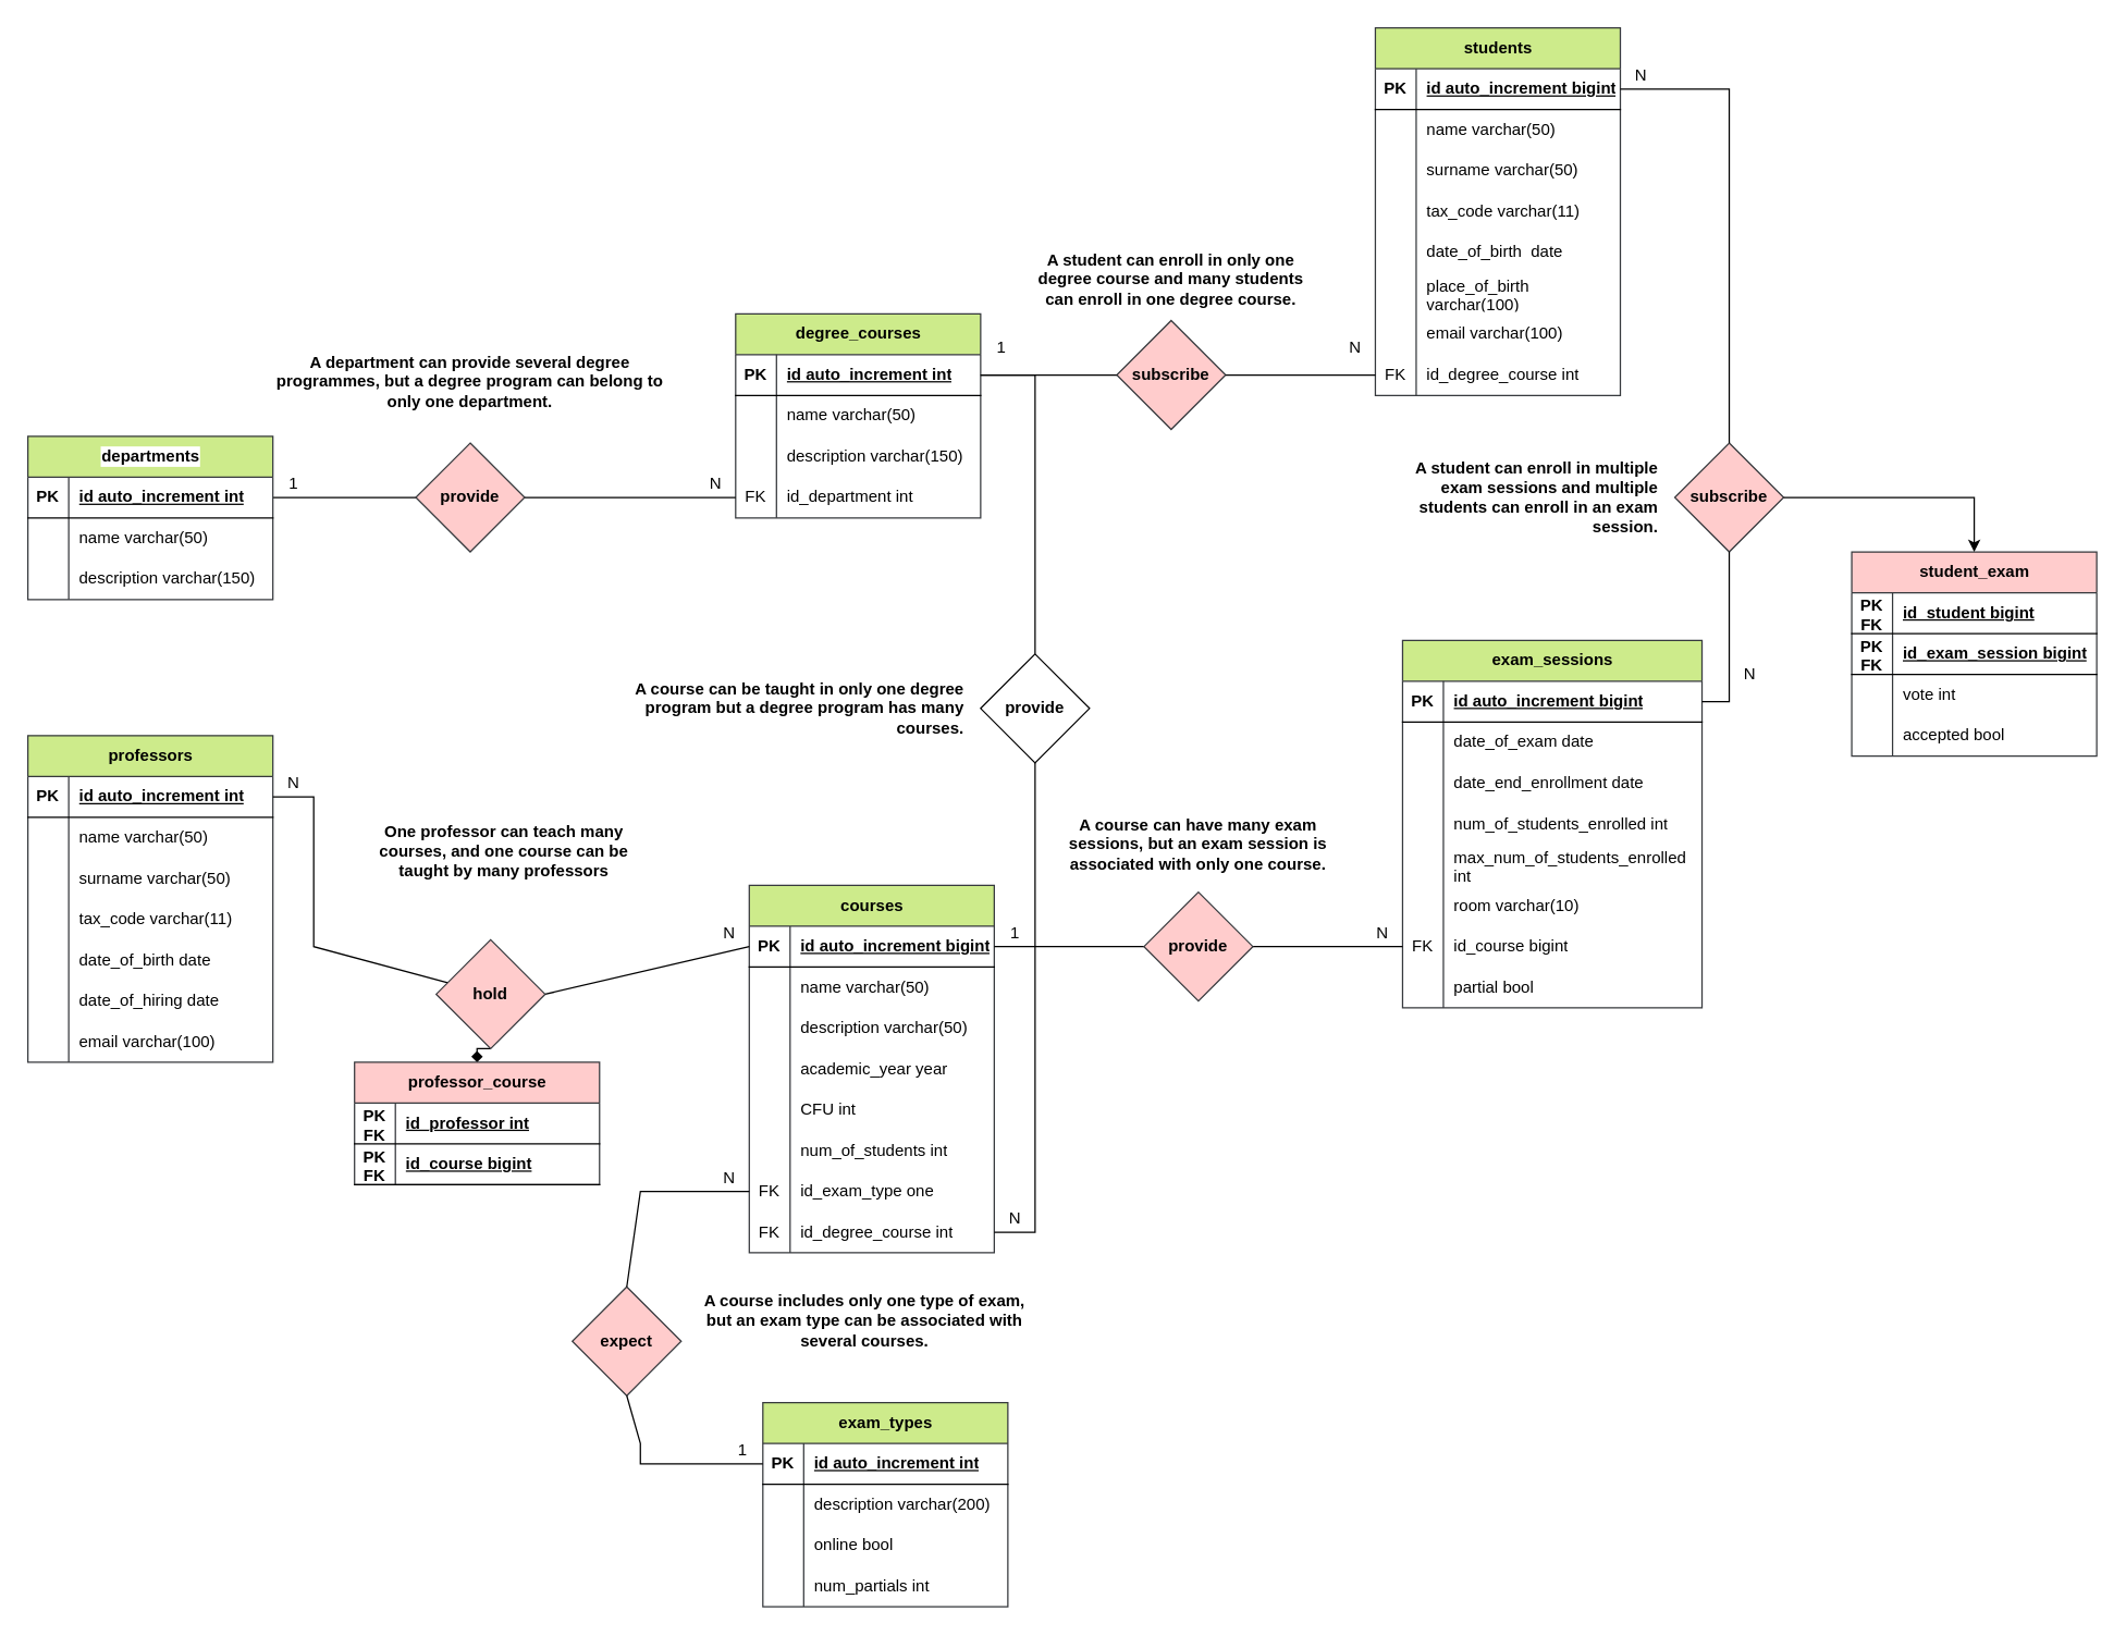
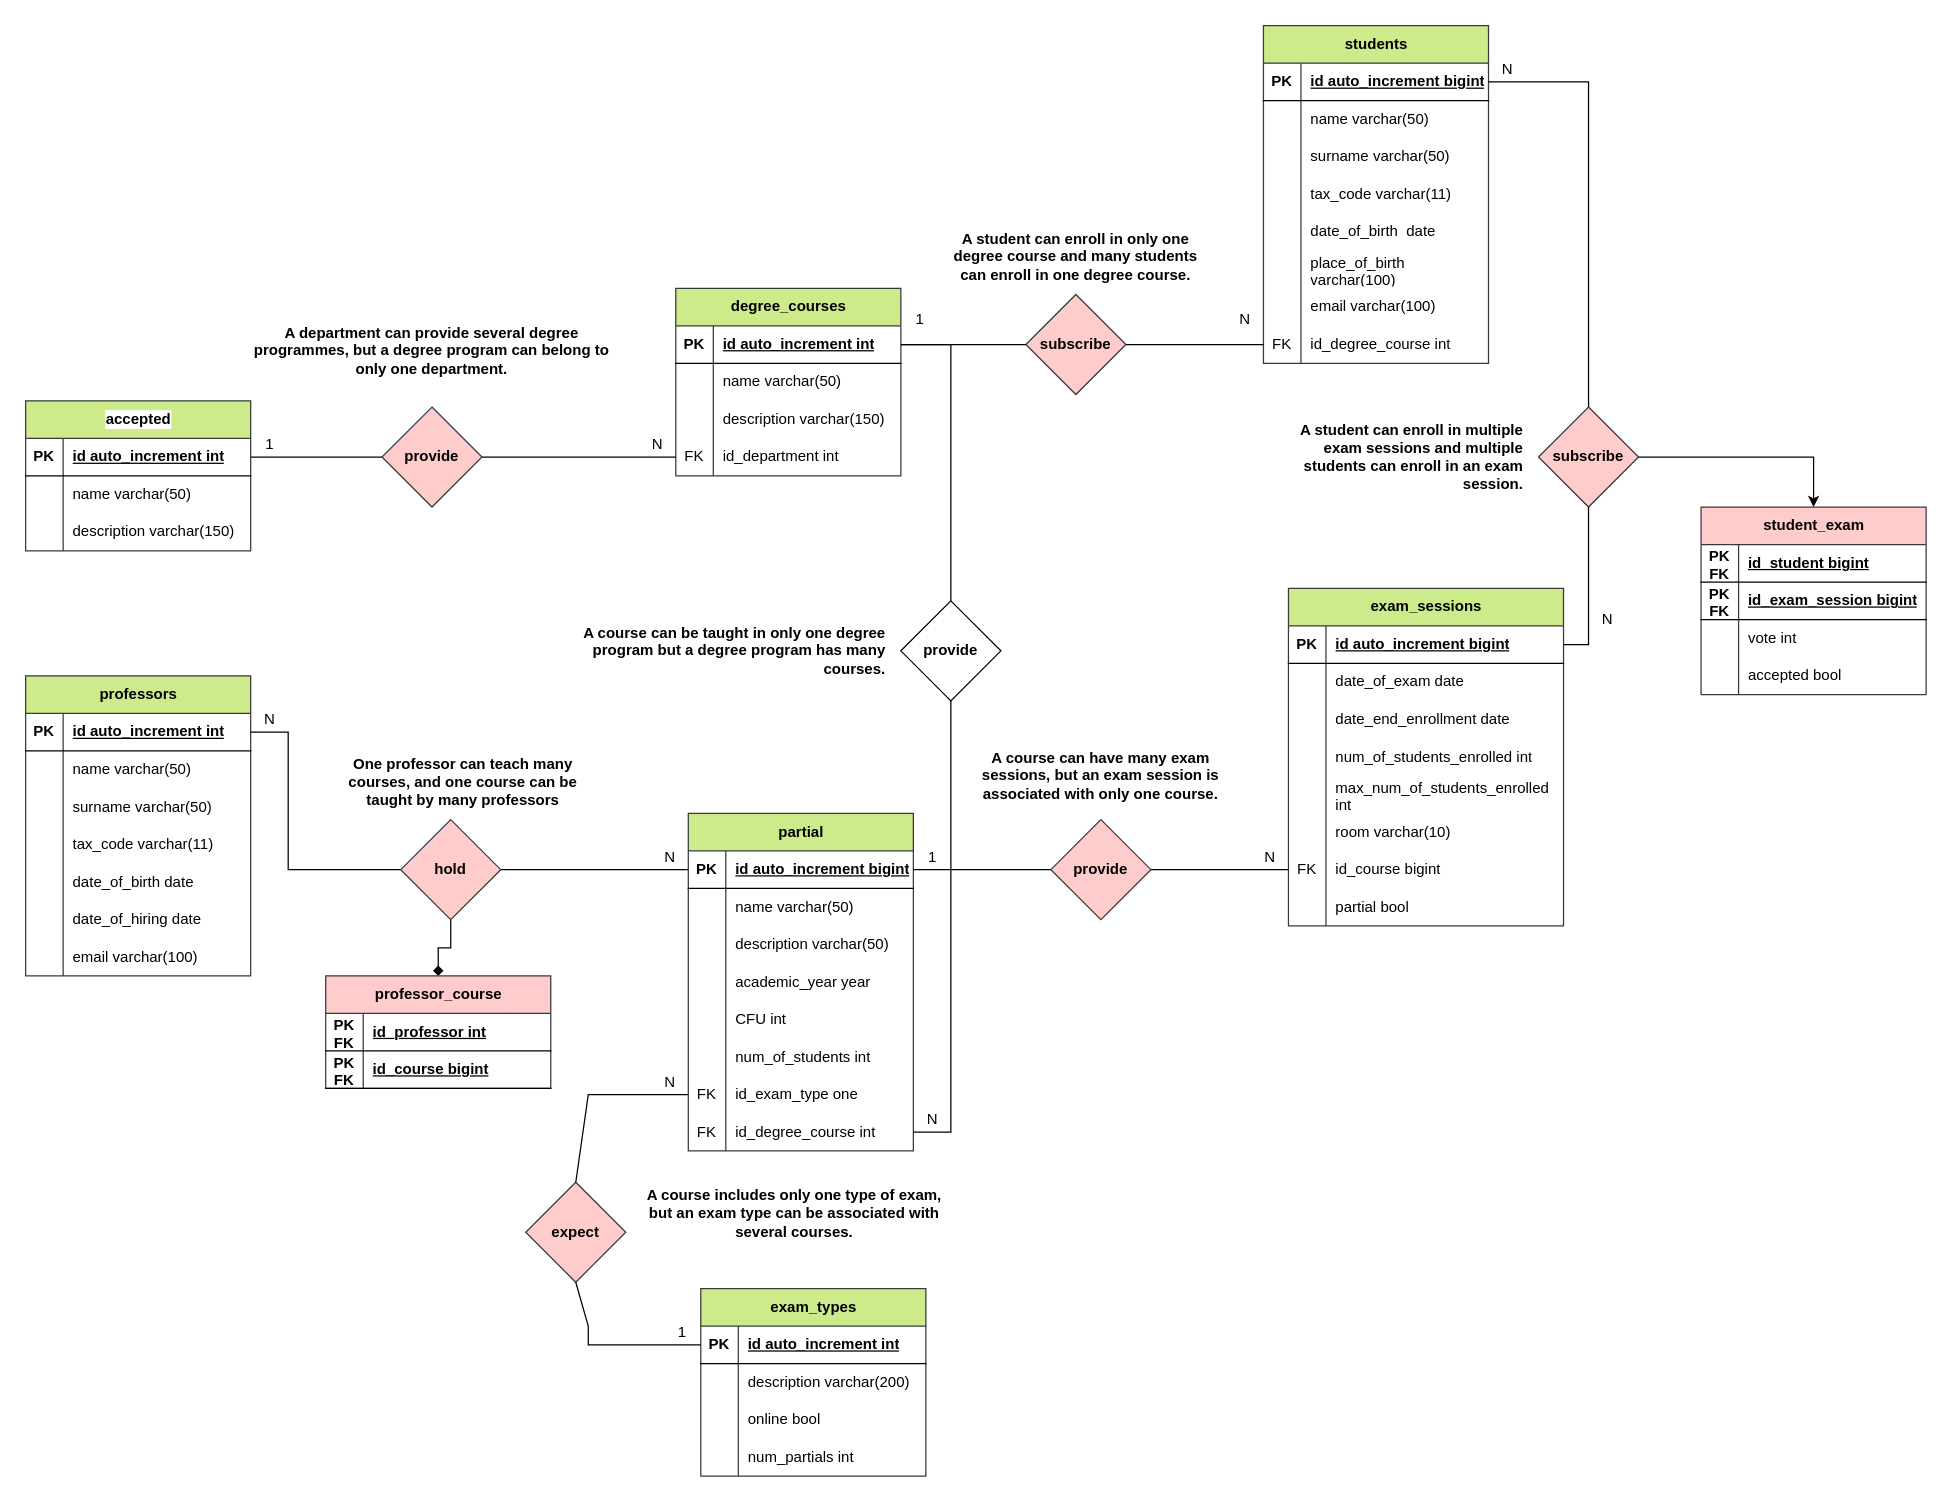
- <mxCell id="3" value="departments" style="shape=table;startSize=30;container=1;collapsible=1;childLayout=tableLayout;fixedRows=1;rowLines=0;fontStyle=1;align=center;resizeLast=1;html=1;labelBackgroundColor=default;fillColor=#cdeb8b;strokeColor=#36393d;" vertex="1" parent="1"><mxGeometry x="20" y="320" width="180" height="120" as="geometry" /></mxCell>
+ <mxCell id="3" value="accepted" style="shape=table;startSize=30;container=1;collapsible=1;childLayout=tableLayout;fixedRows=1;rowLines=0;fontStyle=1;align=center;resizeLast=1;html=1;labelBackgroundColor=default;fillColor=#cdeb8b;strokeColor=#36393d;" vertex="1" parent="1"><mxGeometry x="20" y="320" width="180" height="120" as="geometry" /></mxCell>
- <mxCell id="30" value="courses" style="shape=table;startSize=30;container=1;collapsible=1;childLayout=tableLayout;fixedRows=1;rowLines=0;fontStyle=1;align=center;resizeLast=1;html=1;fillColor=#cdeb8b;strokeColor=#36393d;" vertex="1" parent="1"><mxGeometry x="550" y="650" width="180" height="270" as="geometry" /></mxCell>
+ <mxCell id="30" value="partial" style="shape=table;startSize=30;container=1;collapsible=1;childLayout=tableLayout;fixedRows=1;rowLines=0;fontStyle=1;align=center;resizeLast=1;html=1;fillColor=#cdeb8b;strokeColor=#36393d;" vertex="1" parent="1"><mxGeometry x="550" y="650" width="180" height="270" as="geometry" /></mxCell>
- <mxCell id="106" value="hold" style="rhombus;whiteSpace=wrap;html=1;startSize=30;fontStyle=1;fillColor=#ffcccc;strokeColor=#36393d;" vertex="1" parent="1"><mxGeometry x="320" y="690" width="80" height="80" as="geometry" /></mxCell>
+ <mxCell id="106" value="hold" style="rhombus;whiteSpace=wrap;html=1;startSize=30;fontStyle=1;fillColor=#ffcccc;strokeColor=#36393d;" vertex="1" parent="1"><mxGeometry x="320" y="655" width="80" height="80" as="geometry" /></mxCell>
